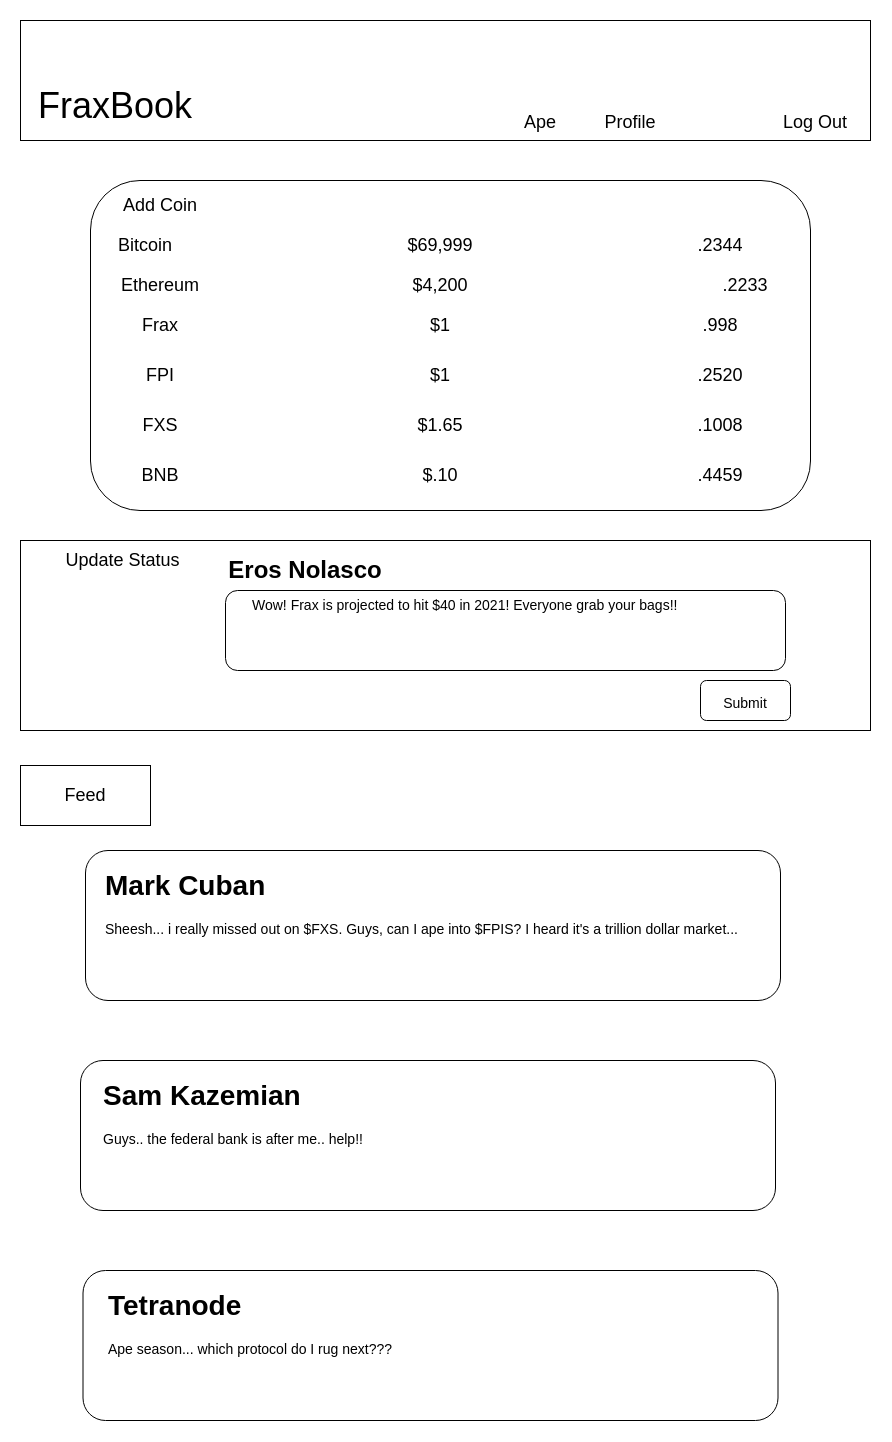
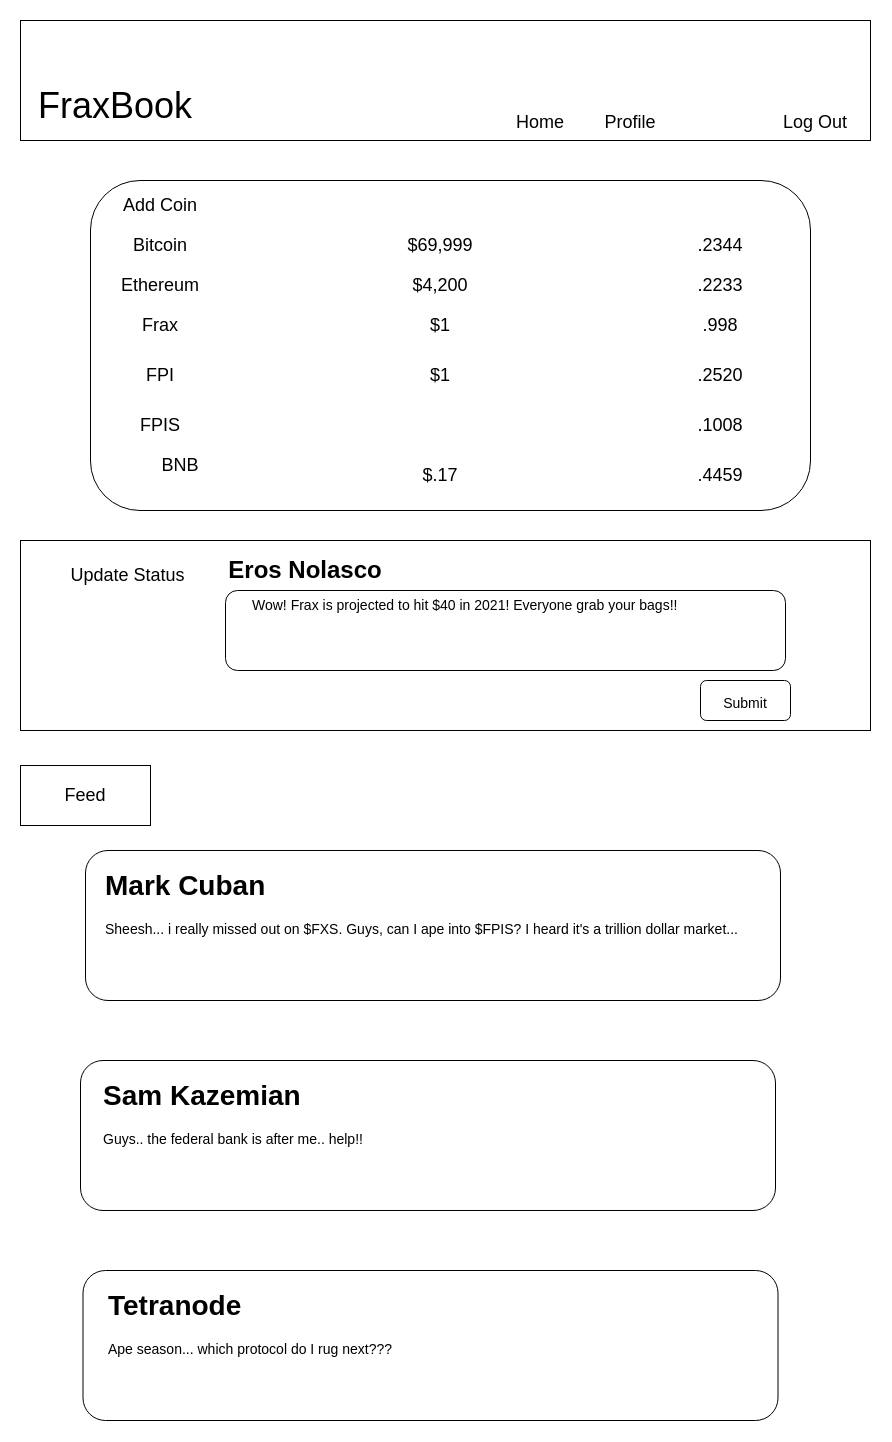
- <mxCell id="4" value="&lt;font style=&quot;font-size: 18px;&quot;&gt;Ape&lt;/font&gt;" style="text;html=1;strokeColor=none;fillColor=none;align=center;verticalAlign=middle;whiteSpace=wrap;rounded=0;fontSize=36;" vertex="1" parent="1"><mxGeometry x="510" y="100" width="60" height="30" as="geometry" /></mxCell>
+ <mxCell id="4" value="&lt;font style=&quot;font-size: 18px;&quot;&gt;Home&lt;/font&gt;" style="text;html=1;strokeColor=none;fillColor=none;align=center;verticalAlign=middle;whiteSpace=wrap;rounded=0;fontSize=36;" vertex="1" parent="1"><mxGeometry x="510" y="100" width="60" height="30" as="geometry" /></mxCell>
- <mxCell id="11" value="Bitcoin" style="text;html=1;strokeColor=none;fillColor=none;align=center;verticalAlign=middle;whiteSpace=wrap;rounded=0;fontSize=18;" vertex="1" parent="1"><mxGeometry x="115" y="230" width="60" height="30" as="geometry" /></mxCell>
+ <mxCell id="11" value="Bitcoin" style="text;html=1;strokeColor=none;fillColor=none;align=center;verticalAlign=middle;whiteSpace=wrap;rounded=0;fontSize=18;" vertex="1" parent="1"><mxGeometry x="130" y="230" width="60" height="30" as="geometry" /></mxCell>
- <mxCell id="20" value=".2233" style="text;html=1;strokeColor=none;fillColor=none;align=center;verticalAlign=middle;whiteSpace=wrap;rounded=0;fontSize=18;" vertex="1" parent="1"><mxGeometry x="715" y="270" width="60" height="30" as="geometry" /></mxCell>
+ <mxCell id="20" value=".2233" style="text;html=1;strokeColor=none;fillColor=none;align=center;verticalAlign=middle;whiteSpace=wrap;rounded=0;fontSize=18;" vertex="1" parent="1"><mxGeometry x="690" y="270" width="60" height="30" as="geometry" /></mxCell>
- <mxCell id="23" value="FXS" style="text;html=1;strokeColor=none;fillColor=none;align=center;verticalAlign=middle;whiteSpace=wrap;rounded=0;fontSize=18;" vertex="1" parent="1"><mxGeometry x="130" y="410" width="60" height="30" as="geometry" /></mxCell>
+ <mxCell id="23" value="FPIS" style="text;html=1;strokeColor=none;fillColor=none;align=center;verticalAlign=middle;whiteSpace=wrap;rounded=0;fontSize=18;" vertex="1" parent="1"><mxGeometry x="130" y="410" width="60" height="30" as="geometry" /></mxCell>
- <mxCell id="24" value="$1.65" style="text;html=1;strokeColor=none;fillColor=none;align=center;verticalAlign=middle;whiteSpace=wrap;rounded=0;fontSize=18;" vertex="1" parent="1"><mxGeometry x="410" y="410" width="60" height="30" as="geometry" /></mxCell>
- <mxCell id="28" value="BNB" style="text;html=1;strokeColor=none;fillColor=none;align=center;verticalAlign=middle;whiteSpace=wrap;rounded=0;fontSize=18;" vertex="1" parent="1"><mxGeometry x="130" y="460" width="60" height="30" as="geometry" /></mxCell>
+ <mxCell id="28" value="BNB" style="text;html=1;strokeColor=none;fillColor=none;align=center;verticalAlign=middle;whiteSpace=wrap;rounded=0;fontSize=18;" vertex="1" parent="1"><mxGeometry x="150" y="450" width="60" height="30" as="geometry" /></mxCell>
- <mxCell id="29" value="$.10" style="text;html=1;strokeColor=none;fillColor=none;align=center;verticalAlign=middle;whiteSpace=wrap;rounded=0;fontSize=18;" vertex="1" parent="1"><mxGeometry x="410" y="460" width="60" height="30" as="geometry" /></mxCell>
+ <mxCell id="29" value="$.17" style="text;html=1;strokeColor=none;fillColor=none;align=center;verticalAlign=middle;whiteSpace=wrap;rounded=0;fontSize=18;" vertex="1" parent="1"><mxGeometry x="410" y="460" width="60" height="30" as="geometry" /></mxCell>
- <mxCell id="27" value="Update Status" style="text;html=1;strokeColor=none;fillColor=none;align=center;verticalAlign=middle;whiteSpace=wrap;rounded=0;fontSize=18;" vertex="1" parent="1"><mxGeometry x="60" y="545" width="125" height="30" as="geometry" /></mxCell>
+ <mxCell id="27" value="Update Status" style="text;html=1;strokeColor=none;fillColor=none;align=center;verticalAlign=middle;whiteSpace=wrap;rounded=0;fontSize=18;" vertex="1" parent="1"><mxGeometry x="65" y="560" width="125" height="30" as="geometry" /></mxCell>
